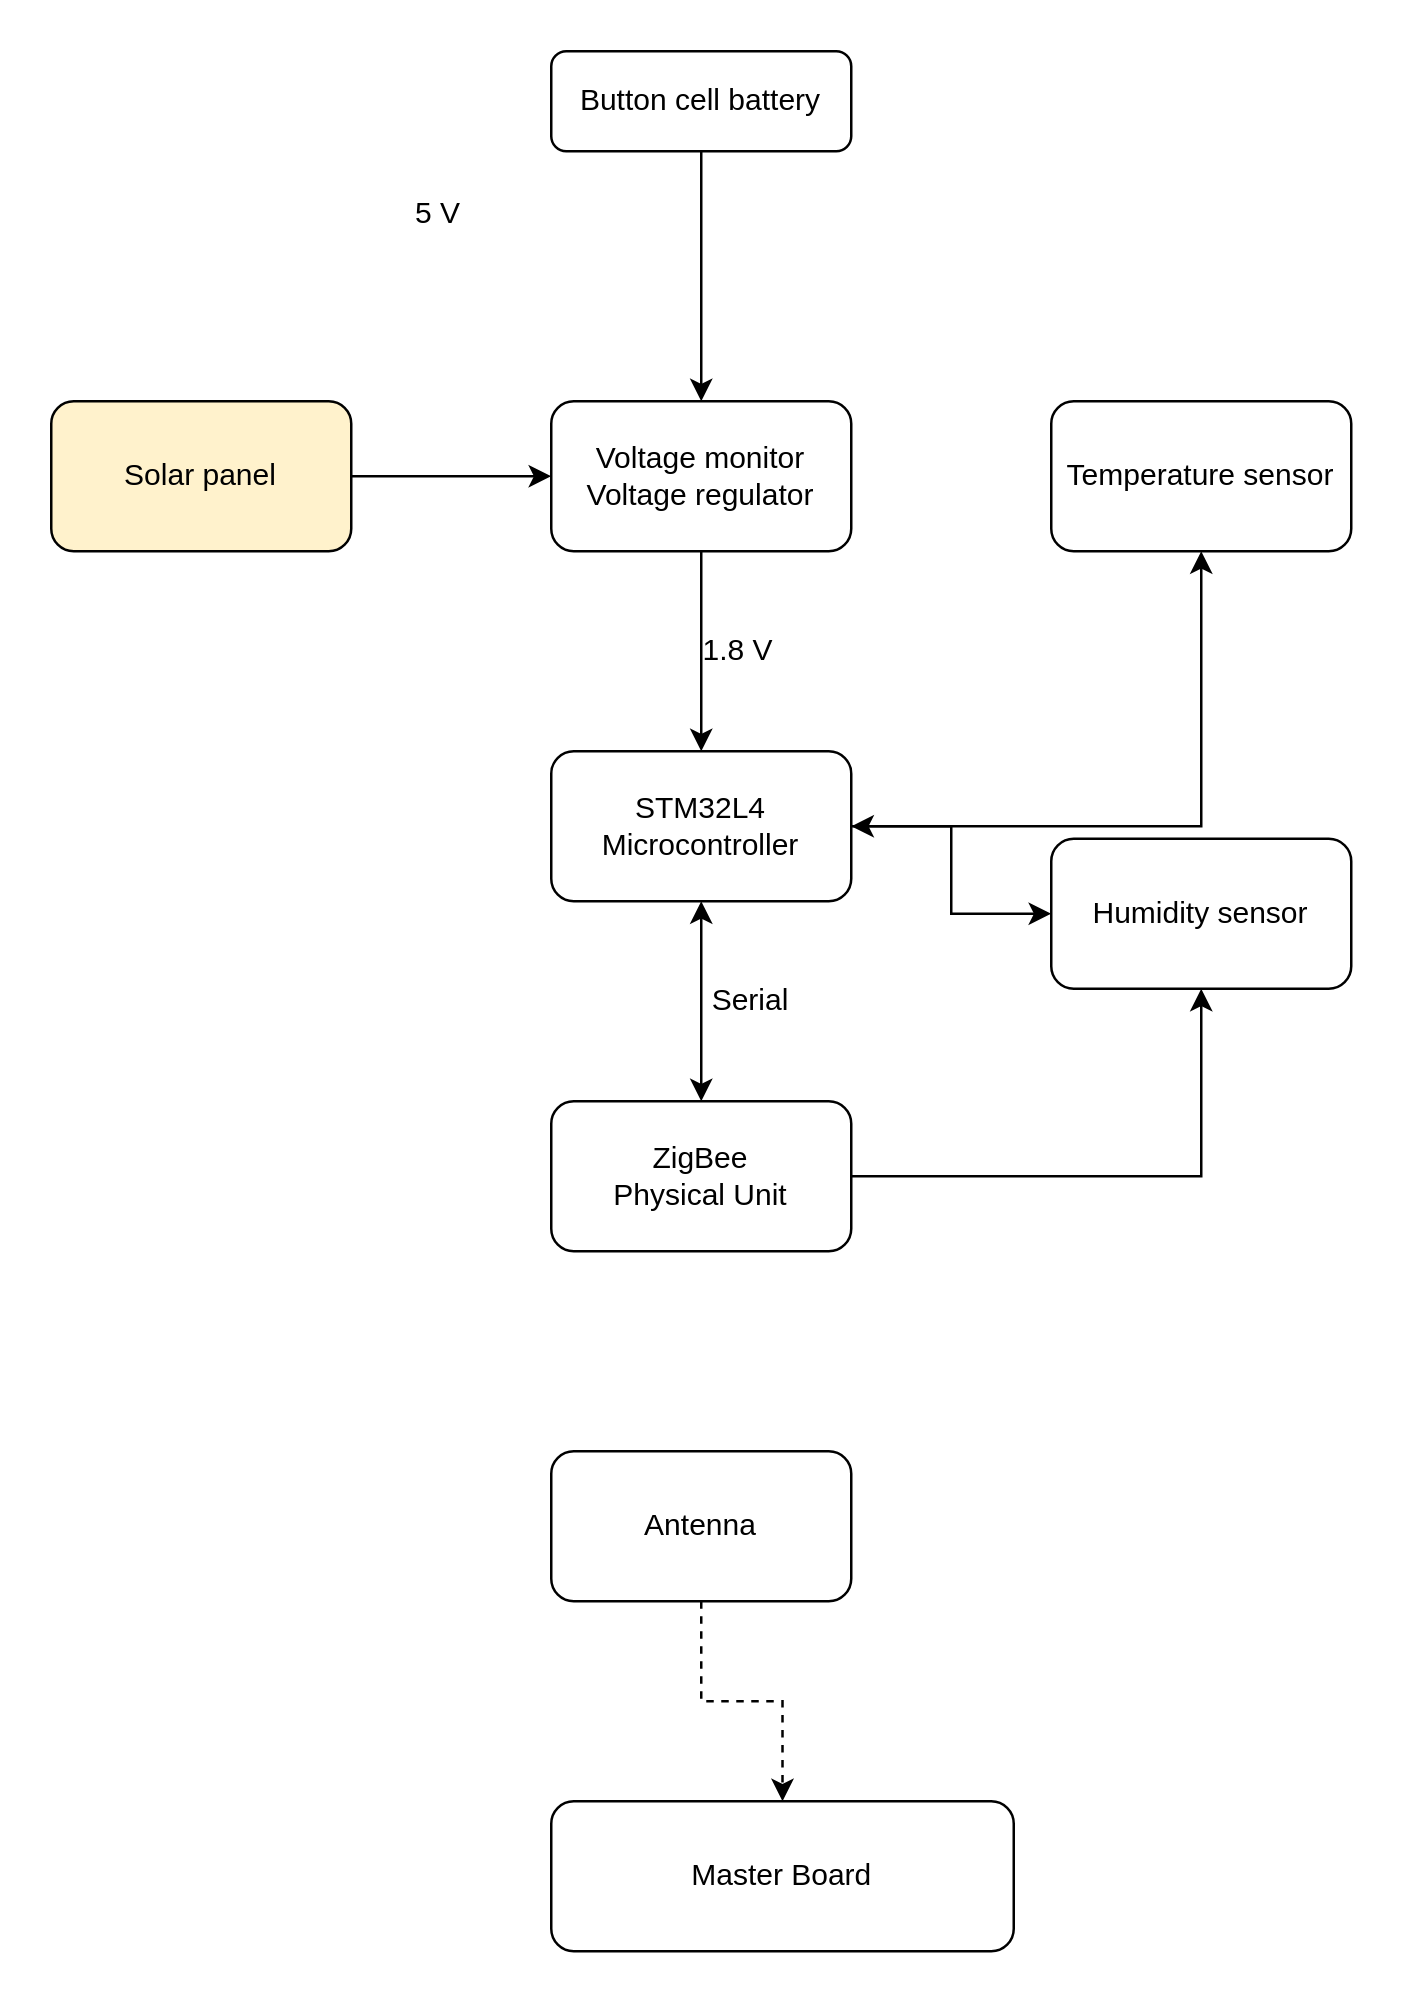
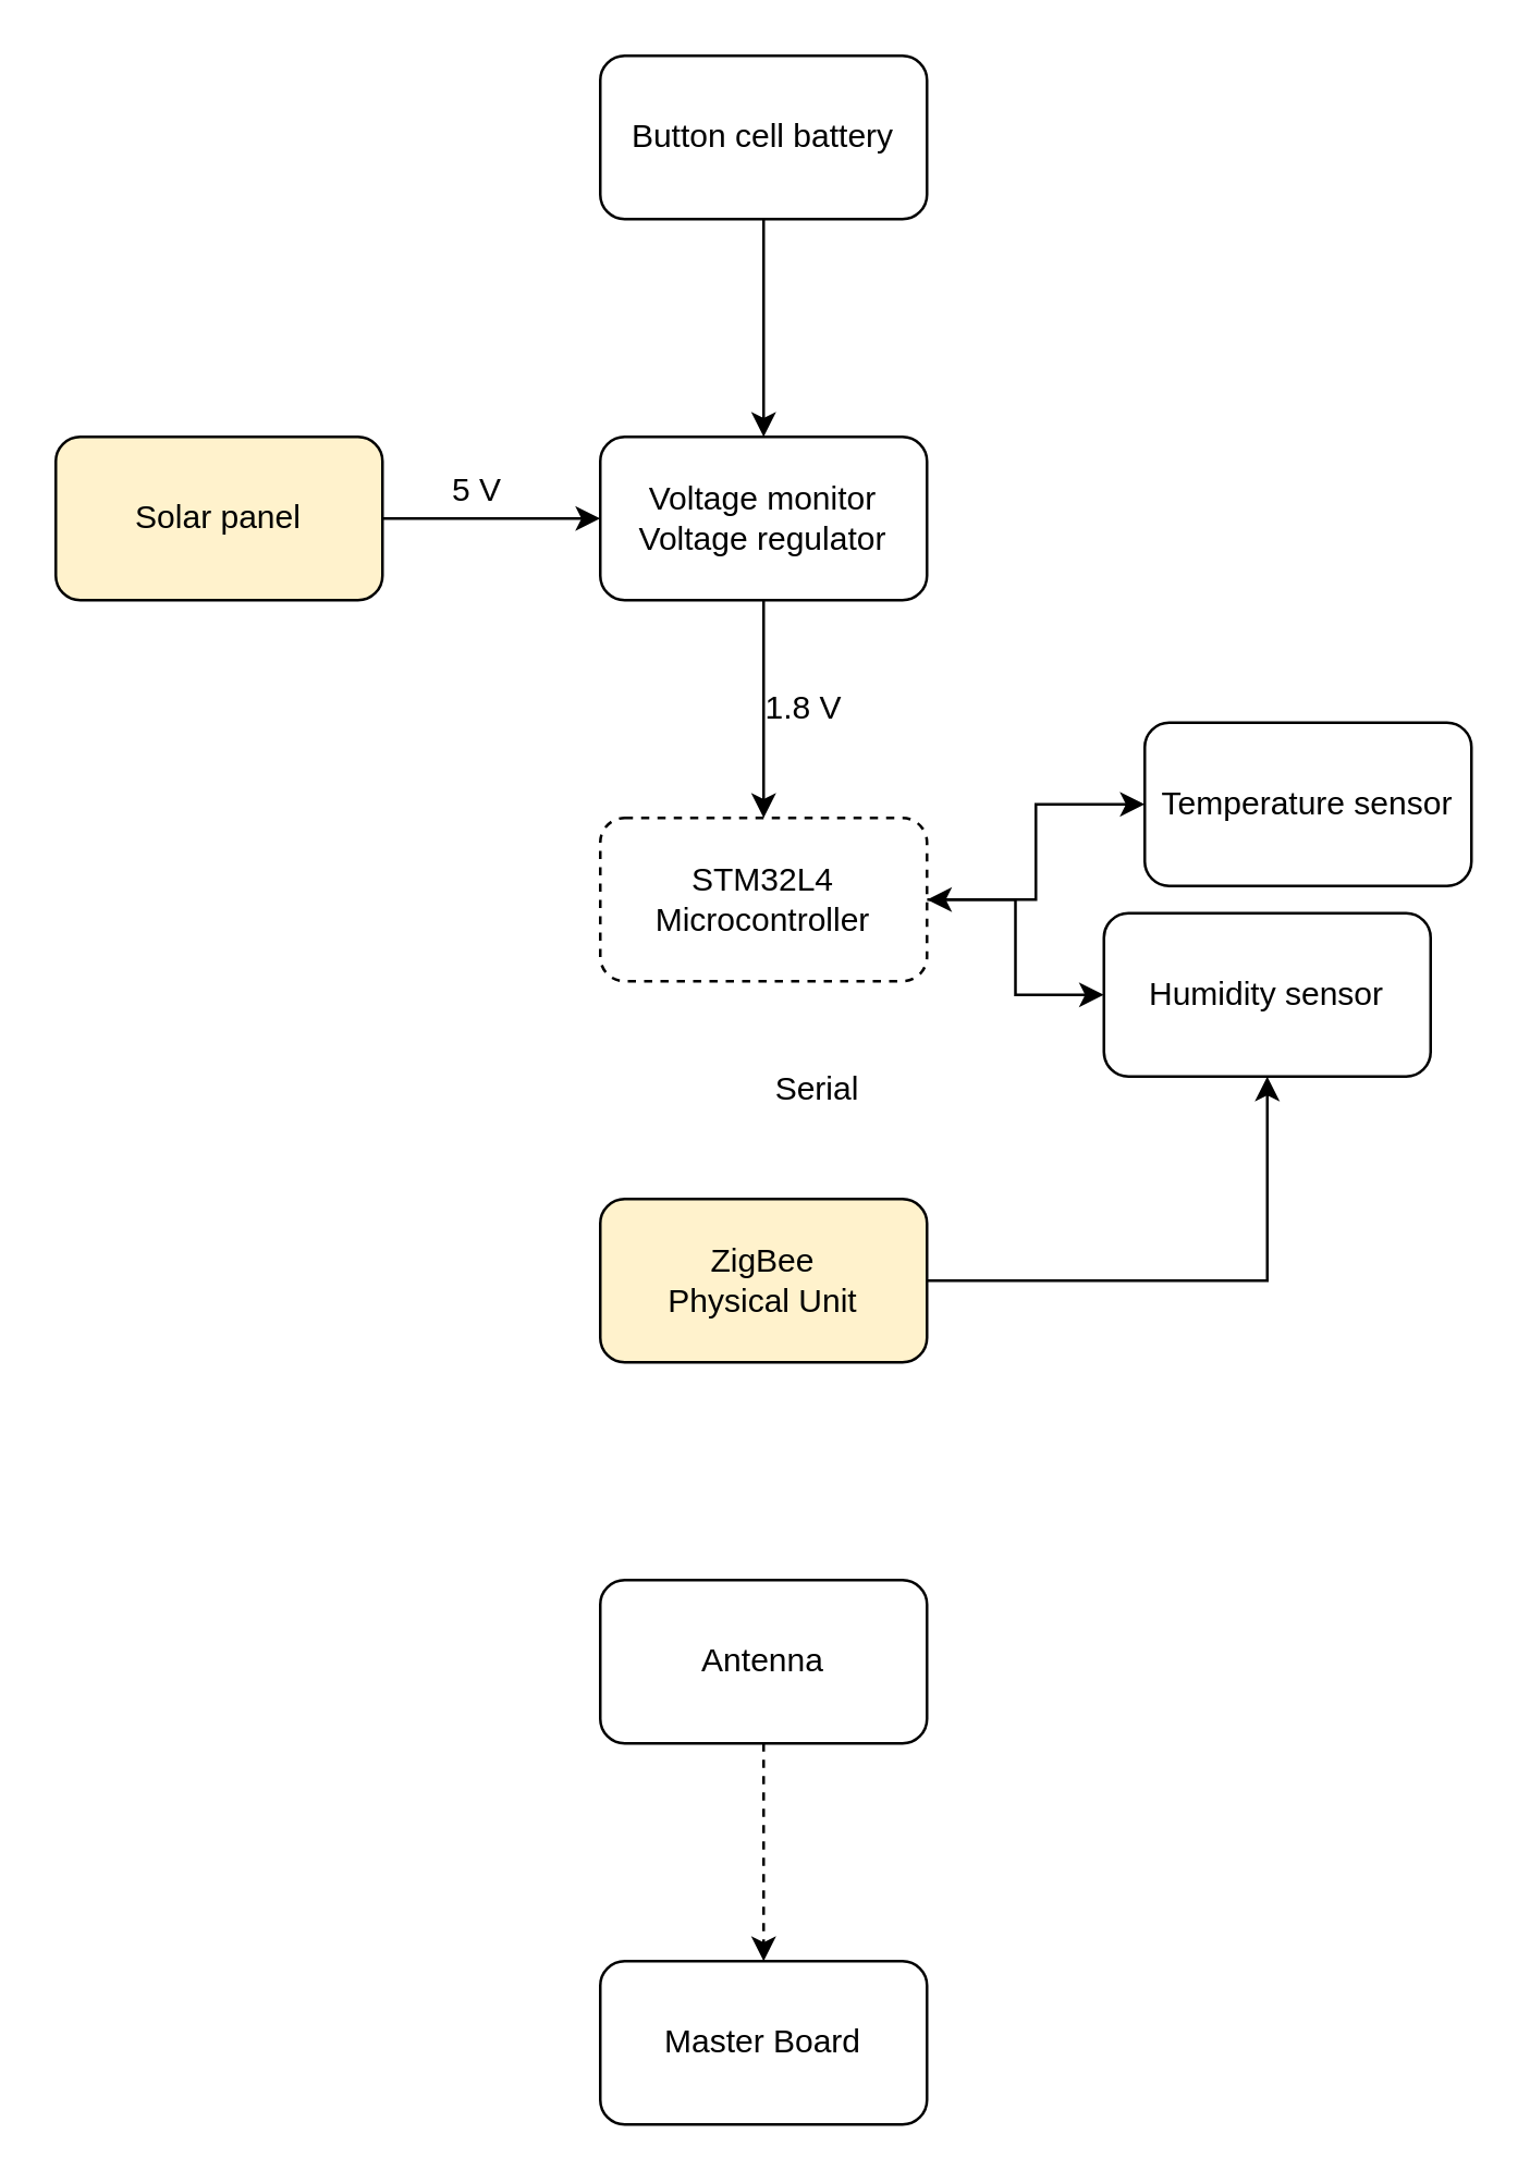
- <mxCell id="3" value="Button cell battery" style="rounded=1;whiteSpace=wrap;html=1;" parent="1" vertex="1"><mxGeometry x="220" y="20" width="120" height="40" as="geometry" /></mxCell>
+ <mxCell id="3" value="Button cell battery" style="rounded=1;whiteSpace=wrap;html=1;" parent="1" vertex="1"><mxGeometry x="220" y="20" width="120" height="60" as="geometry" /></mxCell>
- <mxCell id="21" value="5 V" style="text;html=1;strokeColor=none;fillColor=none;align=center;verticalAlign=middle;whiteSpace=wrap;rounded=0;" parent="1" vertex="1"><mxGeometry x="155" y="75" width="40" height="20" as="geometry" /></mxCell>
+ <mxCell id="21" value="5 V" style="text;html=1;strokeColor=none;fillColor=none;align=center;verticalAlign=middle;whiteSpace=wrap;rounded=0;" parent="1" vertex="1"><mxGeometry x="155" y="170" width="40" height="20" as="geometry" /></mxCell>
- <mxCell id="10" value="Temperature sensor" style="whiteSpace=wrap;html=1;rounded=1;" parent="1" vertex="1"><mxGeometry x="420" y="160" width="120" height="60" as="geometry" /></mxCell>
+ <mxCell id="10" value="Temperature sensor" style="whiteSpace=wrap;html=1;rounded=1;" parent="1" vertex="1"><mxGeometry x="420" y="265" width="120" height="60" as="geometry" /></mxCell>
- <mxCell id="9" value="&lt;div&gt;STM32L4&lt;/div&gt;&lt;div&gt;Microcontroller&lt;br&gt;&lt;/div&gt;" style="whiteSpace=wrap;html=1;rounded=1;" parent="1" vertex="1"><mxGeometry x="220" y="300" width="120" height="60" as="geometry" /></mxCell>
+ <mxCell id="9" value="&lt;div&gt;STM32L4&lt;/div&gt;&lt;div&gt;Microcontroller&lt;br&gt;&lt;/div&gt;" style="whiteSpace=wrap;html=1;rounded=1;dashed=1;" parent="1" vertex="1"><mxGeometry x="220" y="300" width="120" height="60" as="geometry" /></mxCell>
- <mxCell id="11" value="Humidity sensor" style="whiteSpace=wrap;html=1;rounded=1;" parent="1" vertex="1"><mxGeometry x="420" y="335" width="120" height="60" as="geometry" /></mxCell>
+ <mxCell id="11" value="Humidity sensor" style="whiteSpace=wrap;html=1;rounded=1;" parent="1" vertex="1"><mxGeometry x="405" y="335" width="120" height="60" as="geometry" /></mxCell>
- <mxCell id="8" value="" style="edgeStyle=orthogonalEdgeStyle;rounded=0;orthogonalLoop=1;jettySize=auto;html=1;startArrow=classic;startFill=1;" parent="1" source="9" target="14" edge="1"><mxGeometry relative="1" as="geometry" /></mxCell>
- <mxCell id="14" value="&lt;div&gt;ZigBee&lt;/div&gt;&lt;div&gt;Physical Unit&lt;br&gt;&lt;/div&gt;" style="whiteSpace=wrap;html=1;rounded=1;" parent="1" vertex="1"><mxGeometry x="220" y="440" width="120" height="60" as="geometry" /></mxCell>
+ <mxCell id="14" value="&lt;div&gt;ZigBee&lt;/div&gt;&lt;div&gt;Physical Unit&lt;br&gt;&lt;/div&gt;" style="whiteSpace=wrap;html=1;rounded=1;fillColor=#fff2cc;" parent="1" vertex="1"><mxGeometry x="220" y="440" width="120" height="60" as="geometry" /></mxCell>
- <mxCell id="18" value="Master Board" style="whiteSpace=wrap;html=1;rounded=1;" parent="1" vertex="1"><mxGeometry x="220" y="720" width="185" height="60" as="geometry" /></mxCell>
+ <mxCell id="18" value="Master Board" style="whiteSpace=wrap;html=1;rounded=1;" parent="1" vertex="1"><mxGeometry x="220" y="720" width="120" height="60" as="geometry" /></mxCell>
